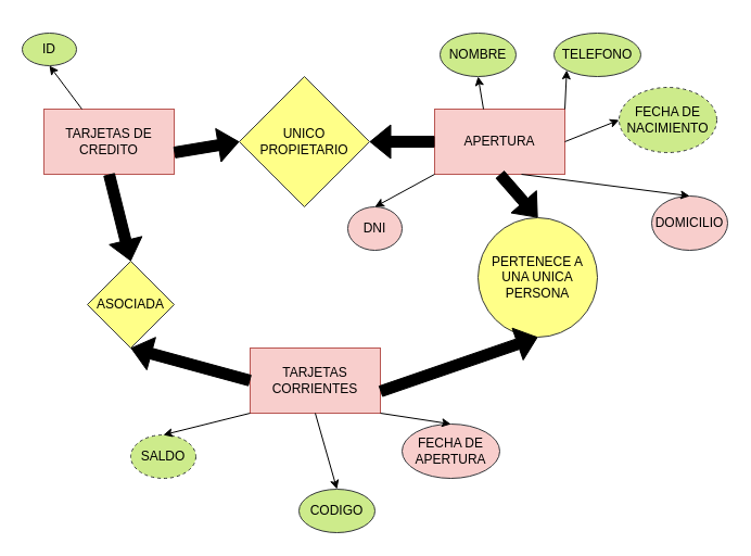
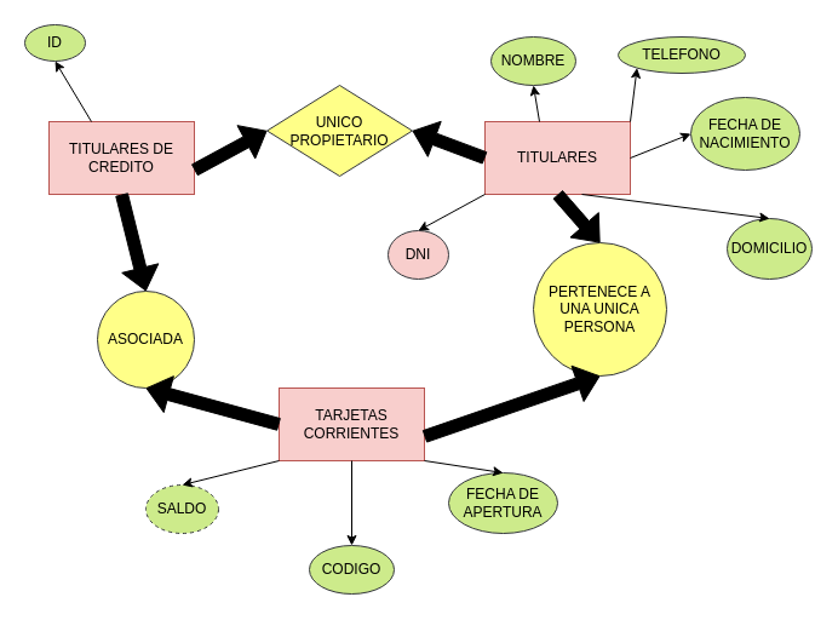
- <mxCell id="5" value="ID" style="ellipse;whiteSpace=wrap;html=1;labelBackgroundColor=none;fillColor=#cdeb8b;strokeColor=#36393d;" vertex="1" parent="1"><mxGeometry x="20" y="30" width="50" height="30" as="geometry" /></mxCell>
+ <mxCell id="5" value="ID" style="ellipse;whiteSpace=wrap;html=1;labelBackgroundColor=none;fillColor=#cdeb8b;strokeColor=#36393d;" vertex="1" parent="1"><mxGeometry x="20" y="20" width="50" height="30" as="geometry" /></mxCell>
- <mxCell id="7" value="TELEFONO" style="ellipse;whiteSpace=wrap;html=1;labelBackgroundColor=none;fillColor=#cdeb8b;strokeColor=#36393d;" vertex="1" parent="1"><mxGeometry x="510" y="30" width="80" height="40" as="geometry" /></mxCell>
+ <mxCell id="7" value="TELEFONO" style="ellipse;whiteSpace=wrap;html=1;labelBackgroundColor=none;fillColor=#cdeb8b;strokeColor=#36393d;" vertex="1" parent="1"><mxGeometry x="510" y="30" width="105" height="30" as="geometry" /></mxCell>
- <mxCell id="8" value="FECHA DE NACIMIENTO" style="ellipse;whiteSpace=wrap;html=1;labelBackgroundColor=none;fillColor=#cdeb8b;strokeColor=#36393d;dashed=1;" vertex="1" parent="1"><mxGeometry x="570" y="80" width="90" height="60" as="geometry" /></mxCell>
+ <mxCell id="8" value="FECHA DE NACIMIENTO" style="ellipse;whiteSpace=wrap;html=1;labelBackgroundColor=none;fillColor=#cdeb8b;strokeColor=#36393d;" vertex="1" parent="1"><mxGeometry x="570" y="80" width="90" height="60" as="geometry" /></mxCell>
- <mxCell id="2" value="TARJETAS DE CREDITO" style="rounded=0;whiteSpace=wrap;html=1;labelBackgroundColor=none;fillColor=#f8cecc;strokeColor=#b85450;" vertex="1" parent="1"><mxGeometry x="40" y="100" width="120" height="60" as="geometry" /></mxCell>
+ <mxCell id="2" value="TITULARES DE CREDITO" style="rounded=0;whiteSpace=wrap;html=1;labelBackgroundColor=none;fillColor=#f8cecc;strokeColor=#b85450;" vertex="1" parent="1"><mxGeometry x="40" y="100" width="120" height="60" as="geometry" /></mxCell>
- <mxCell id="23" value="UNICO PROPIETARIO" style="rhombus;whiteSpace=wrap;html=1;labelBackgroundColor=none;fillColor=#ffff88;strokeColor=#36393d;" vertex="1" parent="1"><mxGeometry x="220" y="70" width="120" height="120" as="geometry" /></mxCell>
+ <mxCell id="23" value="UNICO PROPIETARIO" style="rhombus;whiteSpace=wrap;html=1;labelBackgroundColor=none;fillColor=#ffff88;strokeColor=#36393d;" vertex="1" parent="1"><mxGeometry x="220" y="70" width="120" height="75" as="geometry" /></mxCell>
- <mxCell id="3" value="APERTURA" style="rounded=0;whiteSpace=wrap;html=1;labelBackgroundColor=none;fillColor=#f8cecc;strokeColor=#b85450;" vertex="1" parent="1"><mxGeometry x="400" y="100" width="120" height="60" as="geometry" /></mxCell>
+ <mxCell id="3" value="TITULARES" style="rounded=0;whiteSpace=wrap;html=1;labelBackgroundColor=none;fillColor=#f8cecc;strokeColor=#b85450;" vertex="1" parent="1"><mxGeometry x="400" y="100" width="120" height="60" as="geometry" /></mxCell>
- <mxCell id="9" value="DOMICILIO" style="ellipse;whiteSpace=wrap;html=1;labelBackgroundColor=none;fillColor=#f8cecc;strokeColor=#36393d;" vertex="1" parent="1"><mxGeometry x="600" y="180" width="70" height="50" as="geometry" /></mxCell>
+ <mxCell id="9" value="DOMICILIO" style="ellipse;whiteSpace=wrap;html=1;labelBackgroundColor=none;fillColor=#cdeb8b;strokeColor=#36393d;" vertex="1" parent="1"><mxGeometry x="600" y="180" width="70" height="50" as="geometry" /></mxCell>
- <mxCell id="26" value="ASOCIADA" style="rhombus;whiteSpace=wrap;html=1;fillColor=#ffff88;strokeColor=#36393d;" vertex="1" parent="1"><mxGeometry x="80" y="240" width="80" height="80" as="geometry" /></mxCell>
+ <mxCell id="26" value="ASOCIADA" style="ellipse;whiteSpace=wrap;html=1;fillColor=#ffff88;strokeColor=#36393d;" vertex="1" parent="1"><mxGeometry x="80" y="240" width="80" height="80" as="geometry" /></mxCell>
- <mxCell id="13" value="FECHA DE APERTURA" style="ellipse;whiteSpace=wrap;html=1;labelBackgroundColor=none;fillColor=#f8cecc;strokeColor=#36393d;" vertex="1" parent="1"><mxGeometry x="370" y="390" width="90" height="50" as="geometry" /></mxCell>
+ <mxCell id="13" value="FECHA DE APERTURA" style="ellipse;whiteSpace=wrap;html=1;labelBackgroundColor=none;fillColor=#cdeb8b;strokeColor=#36393d;" vertex="1" parent="1"><mxGeometry x="370" y="390" width="90" height="50" as="geometry" /></mxCell>
- <mxCell id="11" value="CODIGO" style="ellipse;whiteSpace=wrap;html=1;labelBackgroundColor=none;fillColor=#cdeb8b;strokeColor=#36393d;" vertex="1" parent="1"><mxGeometry x="275" y="450" width="70" height="40" as="geometry" /></mxCell>
+ <mxCell id="11" value="CODIGO" style="ellipse;whiteSpace=wrap;html=1;labelBackgroundColor=none;fillColor=#cdeb8b;strokeColor=#36393d;" vertex="1" parent="1"><mxGeometry x="255" y="450" width="70" height="40" as="geometry" /></mxCell>
